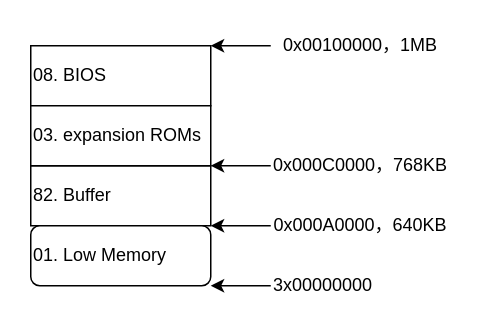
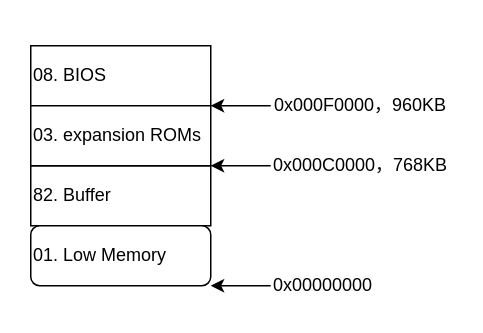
- <mxCell id="14" style="edgeStyle=orthogonalEdgeStyle;rounded=0;orthogonalLoop=1;jettySize=auto;html=1;entryX=1;entryY=0;entryDx=0;entryDy=0;" edge="1" parent="1" source="15" target="2"><mxGeometry relative="1" as="geometry"><Array as="points"><mxPoint x="150" y="30" /><mxPoint x="150" y="30" /></Array></mxGeometry></mxCell>
- <mxCell id="15" value="0x00100000，1MB" style="text;html=1;strokeColor=none;fillColor=none;align=center;verticalAlign=middle;whiteSpace=wrap;rounded=0;" vertex="1" parent="1"><mxGeometry x="180" y="20" width="120" height="20" as="geometry" /></mxCell>
+ <mxCell id="12" style="edgeStyle=orthogonalEdgeStyle;rounded=0;orthogonalLoop=1;jettySize=auto;html=1;entryX=1;entryY=0;entryDx=0;entryDy=0;" edge="1" parent="1" source="13" target="4"><mxGeometry relative="1" as="geometry"><Array as="points"><mxPoint x="150" y="70" /><mxPoint x="150" y="70" /></Array></mxGeometry></mxCell>
+ <mxCell id="13" value="0x000F0000，960KB" style="text;html=1;strokeColor=none;fillColor=none;align=center;verticalAlign=middle;whiteSpace=wrap;rounded=0;" vertex="1" parent="1"><mxGeometry x="180" y="60" width="120" height="20" as="geometry" /></mxCell>
- <mxCell id="8" style="edgeStyle=orthogonalEdgeStyle;rounded=0;orthogonalLoop=1;jettySize=auto;html=1;entryX=1;entryY=0;entryDx=0;entryDy=0;" edge="1" parent="1" source="9" target="5"><mxGeometry relative="1" as="geometry"><Array as="points"><mxPoint x="150" y="150" /><mxPoint x="150" y="150" /></Array></mxGeometry></mxCell>
- <mxCell id="9" value="0x000A0000，640KB" style="text;html=1;strokeColor=none;fillColor=none;align=center;verticalAlign=middle;whiteSpace=wrap;rounded=0;" vertex="1" parent="1"><mxGeometry x="180" y="140" width="120" height="20" as="geometry" /></mxCell>
- <mxCell id="7" value="3x00000000" style="text;html=1;strokeColor=none;fillColor=none;align=center;verticalAlign=middle;whiteSpace=wrap;rounded=0;" vertex="1" parent="1"><mxGeometry x="180" y="180" width="70" height="20" as="geometry" /></mxCell>
+ <mxCell id="7" value="0x00000000" style="text;html=1;strokeColor=none;fillColor=none;align=center;verticalAlign=middle;whiteSpace=wrap;rounded=0;" vertex="1" parent="1"><mxGeometry x="180" y="180" width="70" height="20" as="geometry" /></mxCell>
